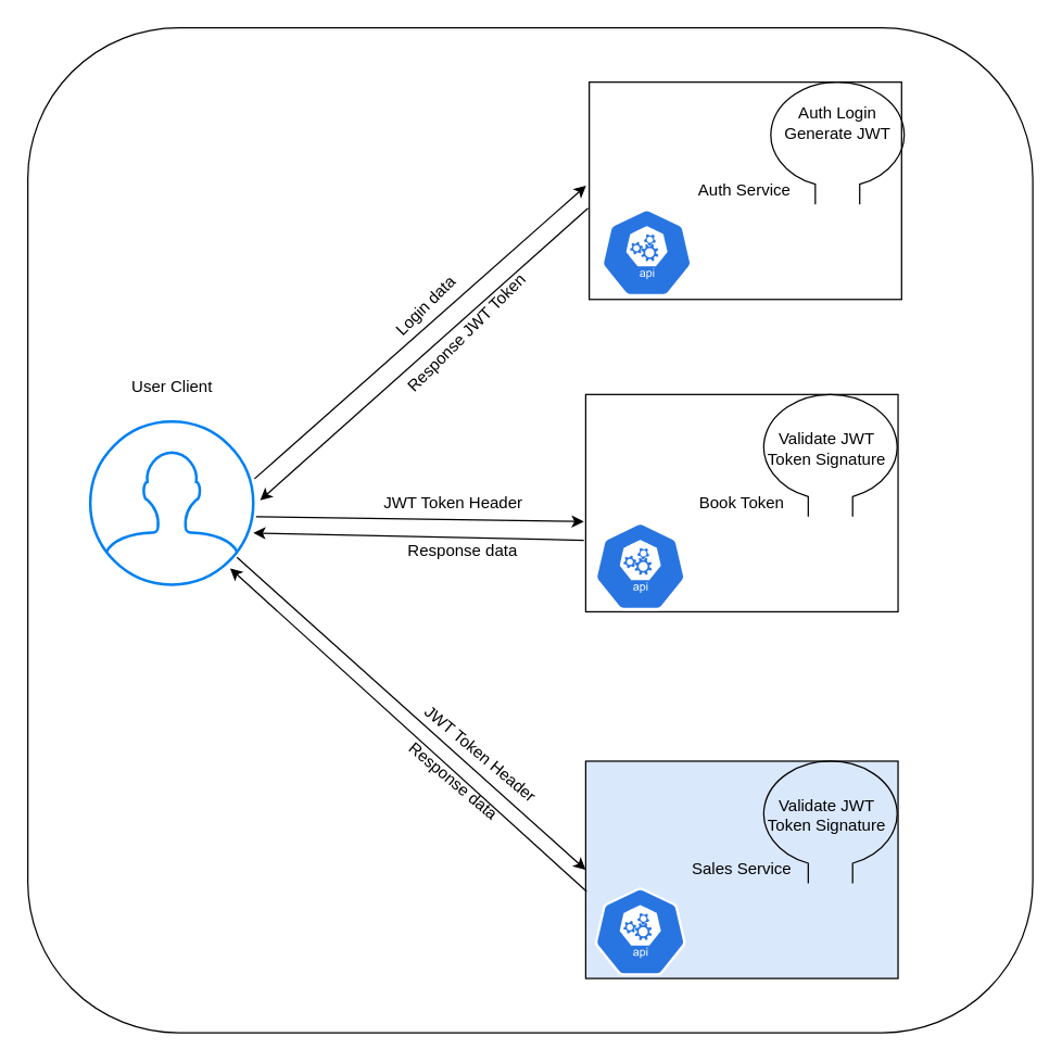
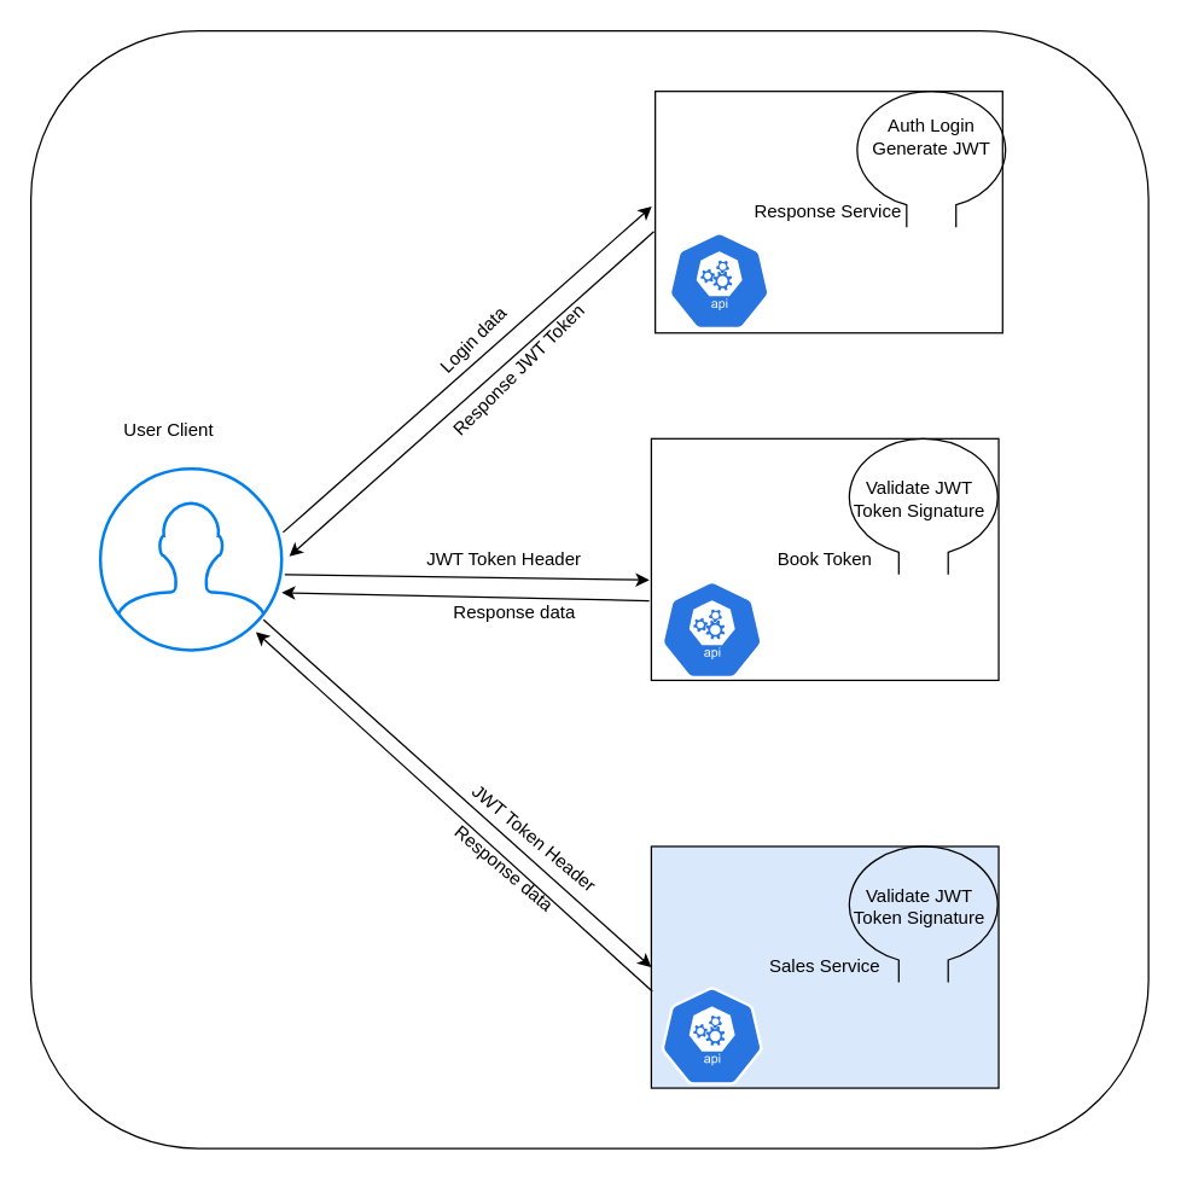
- <mxCell id="23" value="&lt;div&gt;Auth Service&lt;/div&gt;" style="rounded=0;whiteSpace=wrap;html=1;" parent="1" vertex="1"><mxGeometry x="433.4" y="60" width="230" height="160" as="geometry" /></mxCell>
+ <mxCell id="23" value="&lt;div&gt;Response Service&lt;/div&gt;" style="rounded=0;whiteSpace=wrap;html=1;" parent="1" vertex="1"><mxGeometry x="433.4" y="60" width="230" height="160" as="geometry" /></mxCell>
- <mxCell id="8" value="User Client" style="text;html=1;align=center;verticalAlign=middle;resizable=0;points=[];autosize=1;strokeColor=none;fillColor=none;" parent="1" vertex="1"><mxGeometry x="86" y="270" width="80" height="30" as="geometry" /></mxCell>
+ <mxCell id="8" value="User Client" style="text;html=1;align=center;verticalAlign=middle;resizable=0;points=[];autosize=1;strokeColor=none;fillColor=none;" parent="1" vertex="1"><mxGeometry x="71" y="270" width="80" height="30" as="geometry" /></mxCell>
